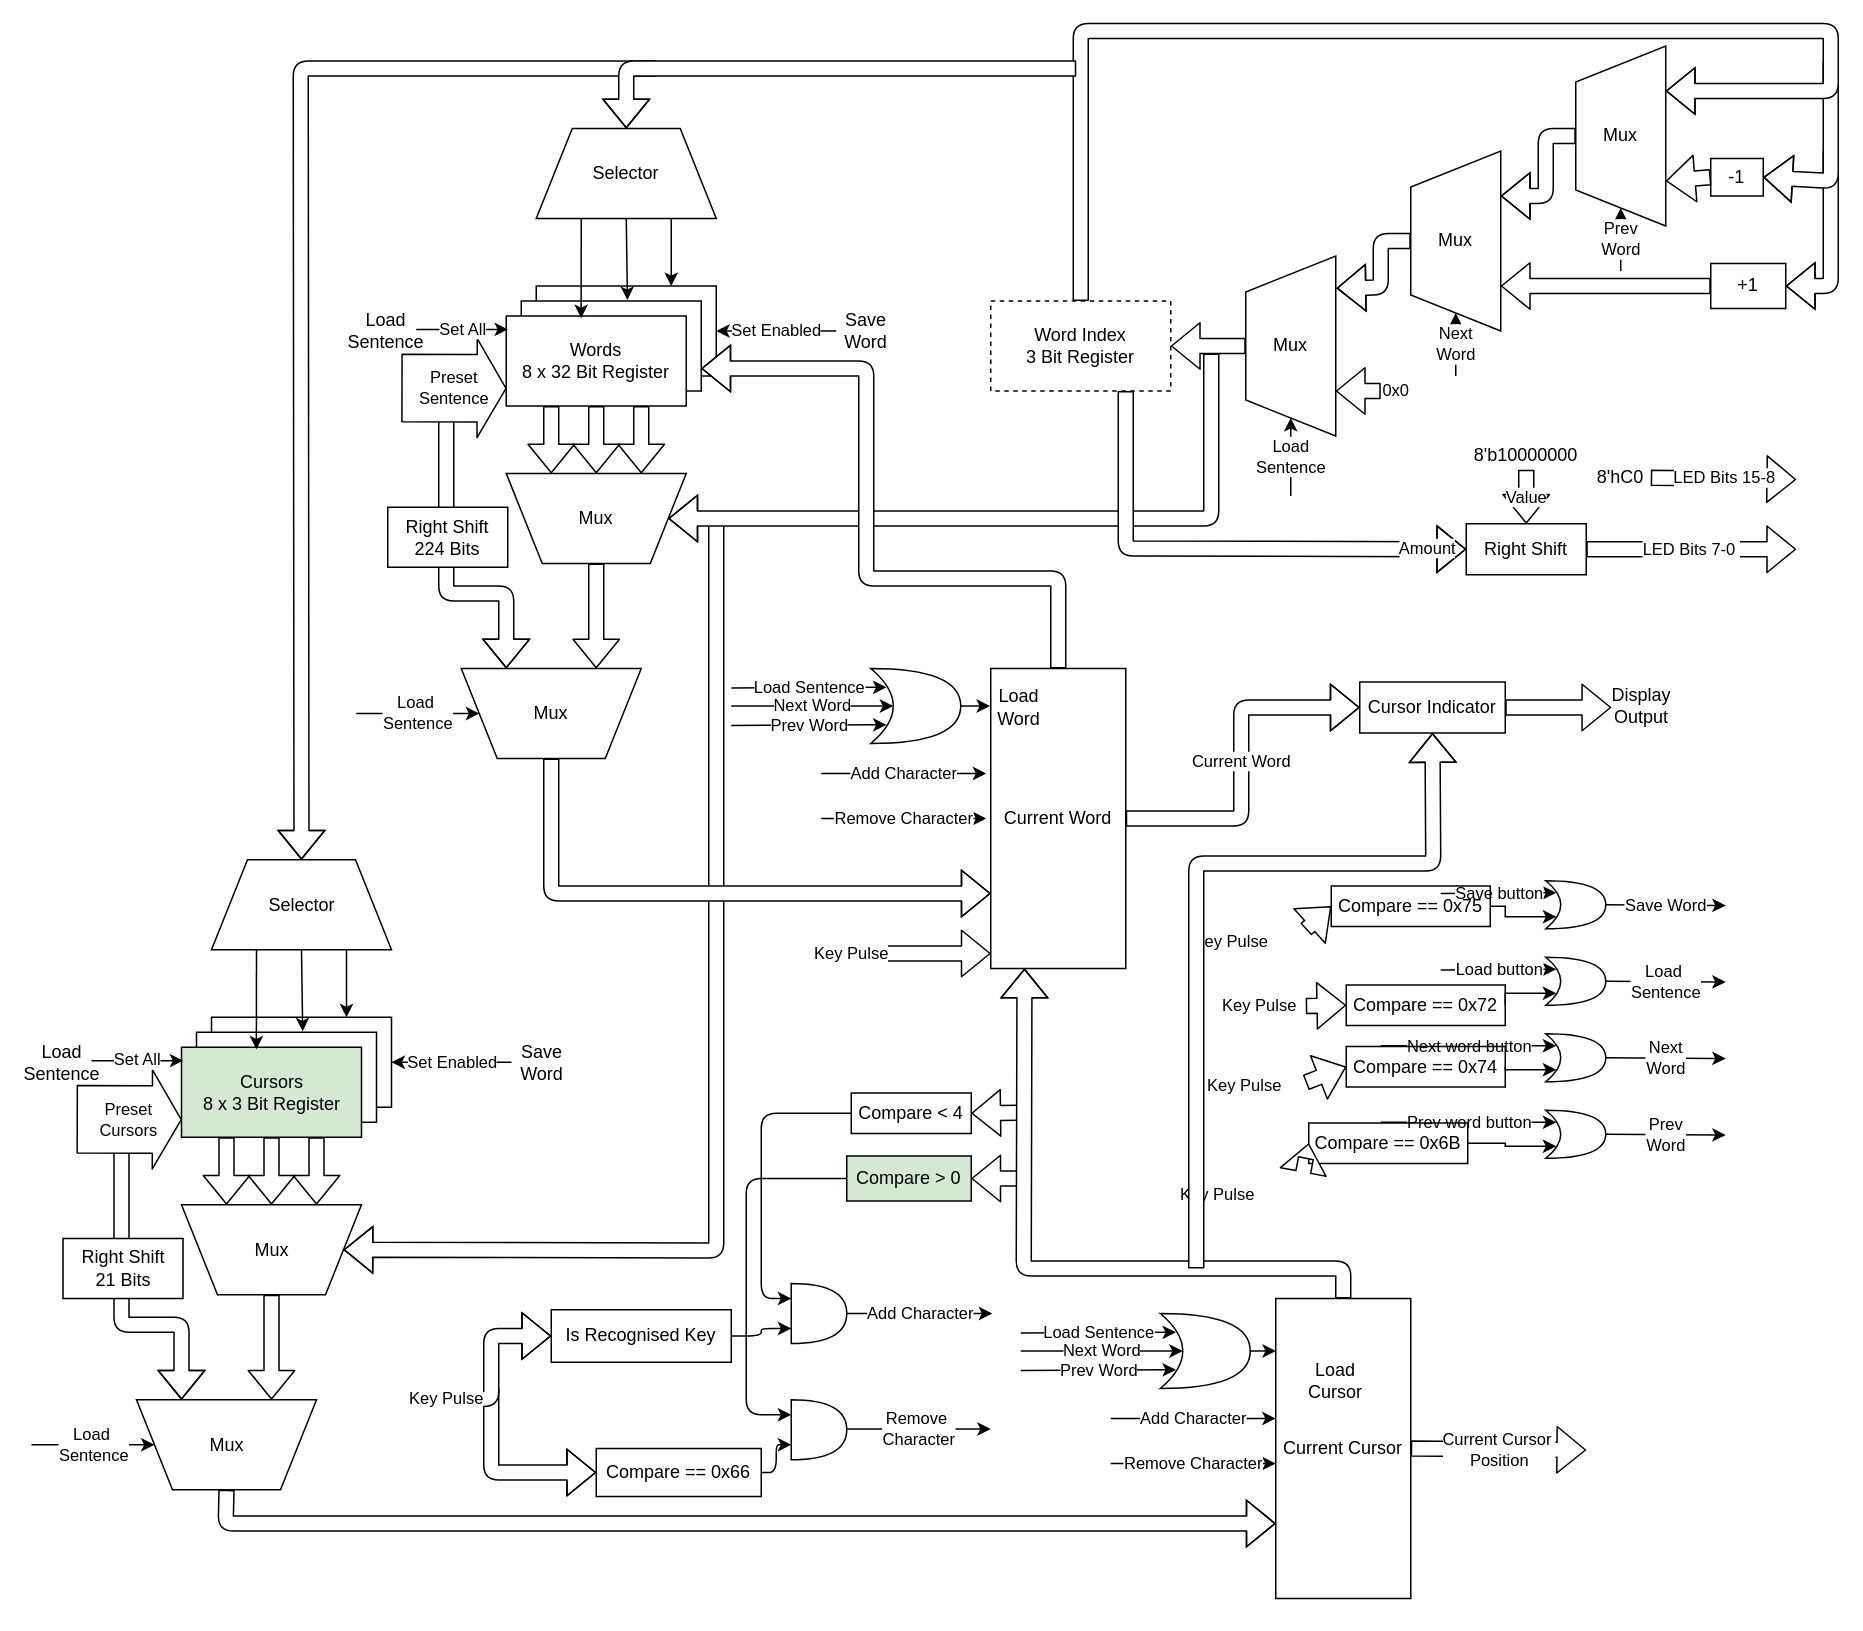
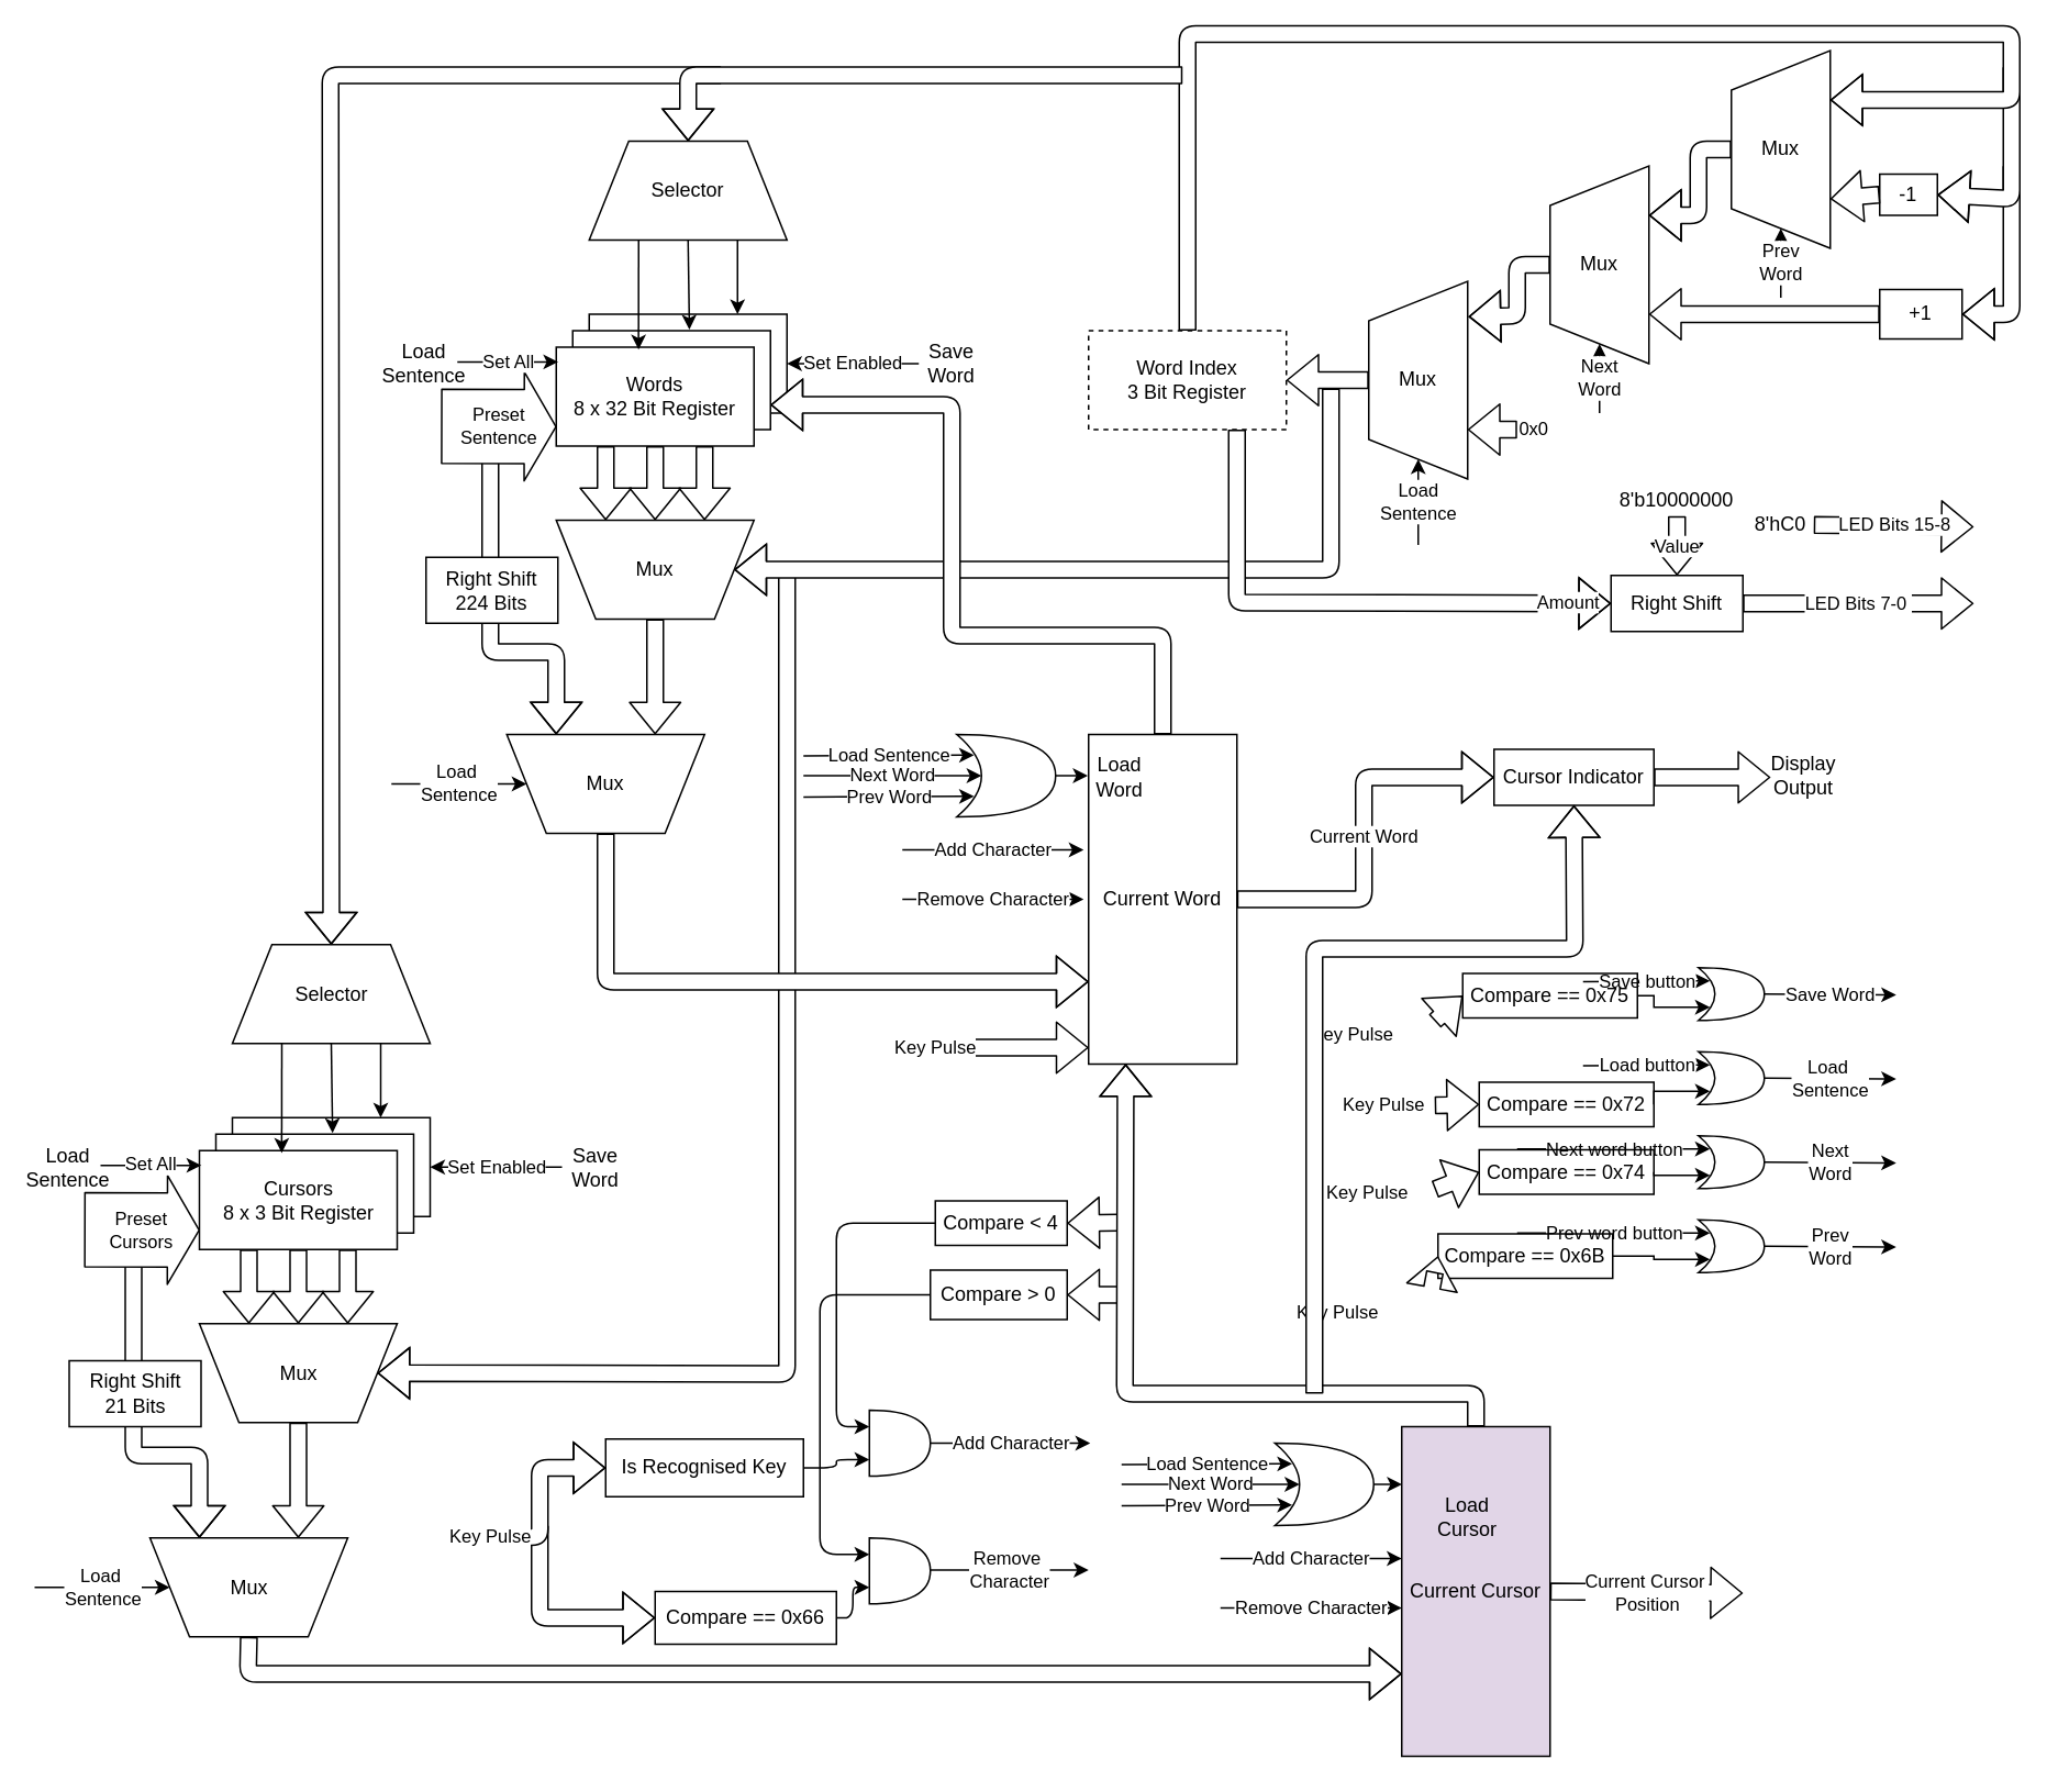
- <mxCell id="64" value="Cursors&lt;br&gt;8 x 3 Bit Register&lt;br&gt;" parent="61" style="rounded=0;whiteSpace=wrap;html=1;fillColor=#d5e8d4;" vertex="1"><mxGeometry as="geometry" height="60" width="120" y="20" /></mxCell>
+ <mxCell id="64" value="Cursors&lt;br&gt;8 x 3 Bit Register&lt;br&gt;" parent="61" style="rounded=0;whiteSpace=wrap;html=1;" vertex="1"><mxGeometry as="geometry" height="60" width="120" y="20" /></mxCell>
- <mxCell id="110" value="Compare &amp;gt; 0" parent="1" style="rounded=0;whiteSpace=wrap;html=1;fillColor=#d5e8d4;" vertex="1"><mxGeometry as="geometry" height="30" width="83" y="770" x="564" /></mxCell>
+ <mxCell id="110" value="Compare &amp;gt; 0" parent="1" style="rounded=0;whiteSpace=wrap;html=1;fillColor=#ffffff;" vertex="1"><mxGeometry as="geometry" height="30" width="83" y="770" x="564" /></mxCell>
- <mxCell id="83" value="Current Cursor&lt;br&gt;" parent="82" style="rounded=0;whiteSpace=wrap;html=1;fillColor=#ffffff;" vertex="1"><mxGeometry as="geometry" height="200" width="90" x="170" /></mxCell>
+ <mxCell id="83" value="Current Cursor&lt;br&gt;" parent="82" style="rounded=0;whiteSpace=wrap;html=1;fillColor=#e1d5e7;" vertex="1"><mxGeometry as="geometry" height="200" width="90" x="170" /></mxCell>
